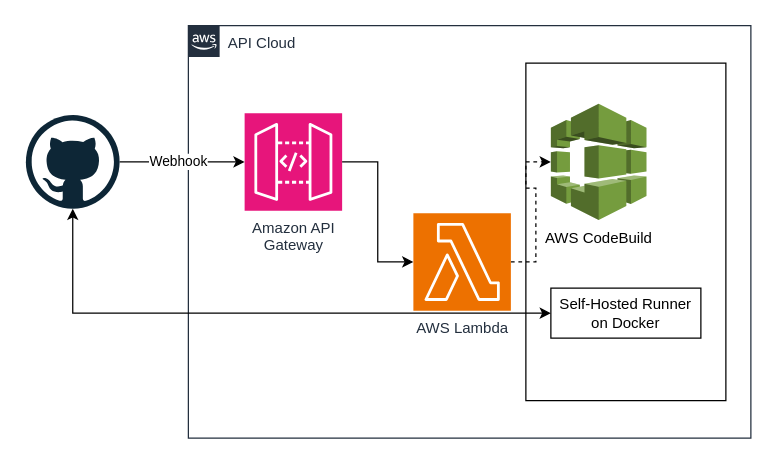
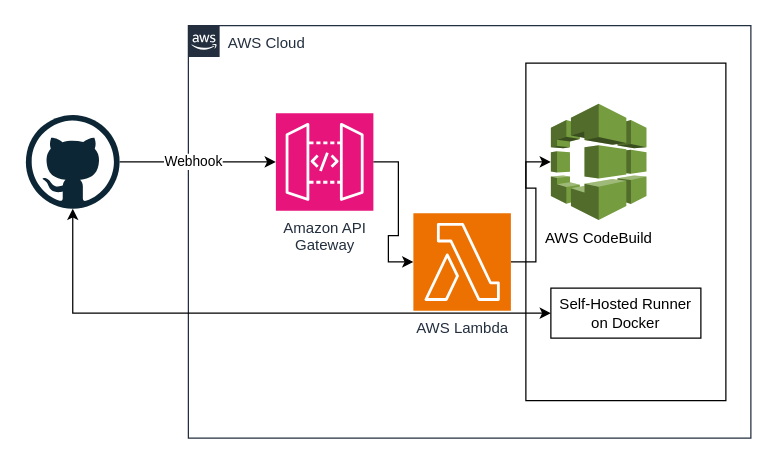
- <mxCell id="2" value="API Cloud" style="points=[[0,0],[0.25,0],[0.5,0],[0.75,0],[1,0],[1,0.25],[1,0.5],[1,0.75],[1,1],[0.75,1],[0.5,1],[0.25,1],[0,1],[0,0.75],[0,0.5],[0,0.25]];outlineConnect=0;gradientColor=none;html=1;whiteSpace=wrap;fontSize=12;fontStyle=0;shape=mxgraph.aws4.group;grIcon=mxgraph.aws4.group_aws_cloud_alt;strokeColor=#232F3E;fillColor=none;verticalAlign=top;align=left;spacingLeft=30;fontColor=#232F3E;dashed=0;labelBackgroundColor=#ffffff;container=1;pointerEvents=0;collapsible=0;recursiveResize=0;" parent="1" vertex="1"><mxGeometry x="150" y="20" width="450" height="330" as="geometry" /></mxCell>
+ <mxCell id="2" value="AWS Cloud" style="points=[[0,0],[0.25,0],[0.5,0],[0.75,0],[1,0],[1,0.25],[1,0.5],[1,0.75],[1,1],[0.75,1],[0.5,1],[0.25,1],[0,1],[0,0.75],[0,0.5],[0,0.25]];outlineConnect=0;gradientColor=none;html=1;whiteSpace=wrap;fontSize=12;fontStyle=0;shape=mxgraph.aws4.group;grIcon=mxgraph.aws4.group_aws_cloud_alt;strokeColor=#232F3E;fillColor=none;verticalAlign=top;align=left;spacingLeft=30;fontColor=#232F3E;dashed=0;labelBackgroundColor=#ffffff;container=1;pointerEvents=0;collapsible=0;recursiveResize=0;" parent="1" vertex="1"><mxGeometry x="150" y="20" width="450" height="330" as="geometry" /></mxCell>
- <mxCell id="7" value="Amazon API&lt;br&gt;Gateway" style="sketch=0;points=[[0,0,0],[0.25,0,0],[0.5,0,0],[0.75,0,0],[1,0,0],[0,1,0],[0.25,1,0],[0.5,1,0],[0.75,1,0],[1,1,0],[0,0.25,0],[0,0.5,0],[0,0.75,0],[1,0.25,0],[1,0.5,0],[1,0.75,0]];outlineConnect=0;fontColor=#232F3E;fillColor=#E7157B;strokeColor=#ffffff;dashed=0;verticalLabelPosition=bottom;verticalAlign=top;align=center;html=1;fontSize=12;fontStyle=0;aspect=fixed;shape=mxgraph.aws4.resourceIcon;resIcon=mxgraph.aws4.api_gateway;" parent="2" vertex="1"><mxGeometry x="45" y="70" width="78" height="78" as="geometry" /></mxCell>
+ <mxCell id="7" value="Amazon API&lt;br&gt;Gateway" style="sketch=0;points=[[0,0,0],[0.25,0,0],[0.5,0,0],[0.75,0,0],[1,0,0],[0,1,0],[0.25,1,0],[0.5,1,0],[0.75,1,0],[1,1,0],[0,0.25,0],[0,0.5,0],[0,0.75,0],[1,0.25,0],[1,0.5,0],[1,0.75,0]];outlineConnect=0;fontColor=#232F3E;fillColor=#E7157B;strokeColor=#ffffff;dashed=0;verticalLabelPosition=bottom;verticalAlign=top;align=center;html=1;fontSize=12;fontStyle=0;aspect=fixed;shape=mxgraph.aws4.resourceIcon;resIcon=mxgraph.aws4.api_gateway;" parent="2" vertex="1"><mxGeometry x="70" y="70" width="78" height="78" as="geometry" /></mxCell>
- <mxCell id="4" style="edgeStyle=orthogonalEdgeStyle;rounded=0;orthogonalLoop=1;jettySize=auto;html=1;exitX=1;exitY=0.5;exitDx=0;exitDy=0;exitPerimeter=0;dashed=1;" parent="2" source="5" target="6" edge="1"><mxGeometry relative="1" as="geometry" /></mxCell>
+ <mxCell id="4" style="edgeStyle=orthogonalEdgeStyle;rounded=0;orthogonalLoop=1;jettySize=auto;html=1;exitX=1;exitY=0.5;exitDx=0;exitDy=0;exitPerimeter=0;" parent="2" source="5" target="6" edge="1"><mxGeometry relative="1" as="geometry" /></mxCell>
